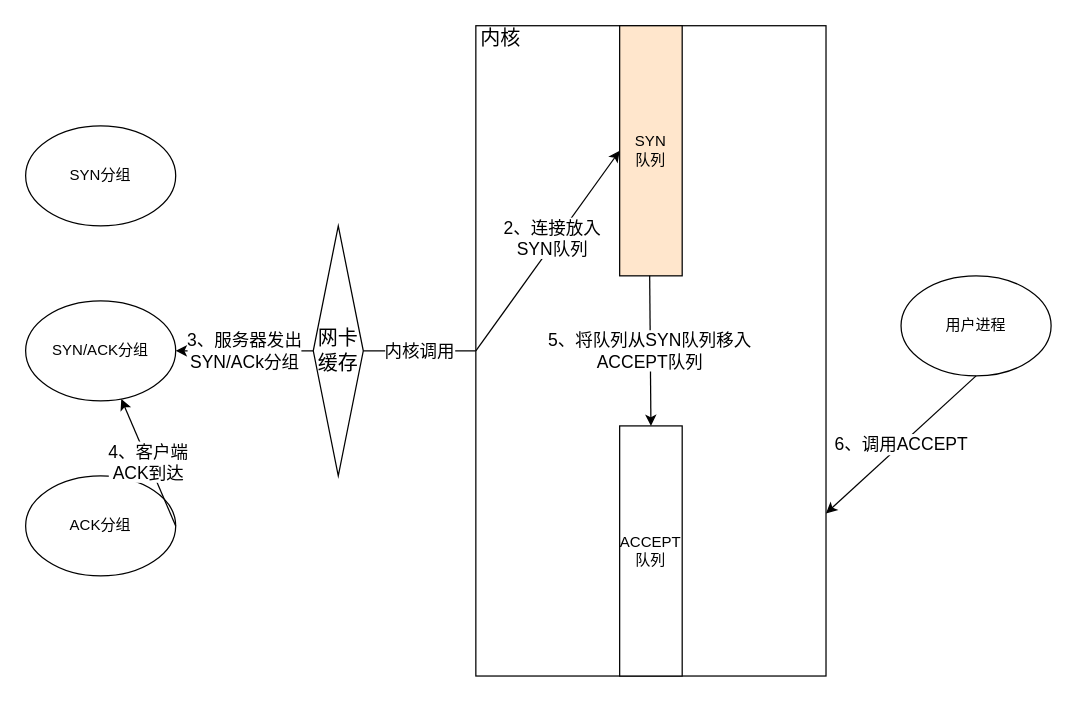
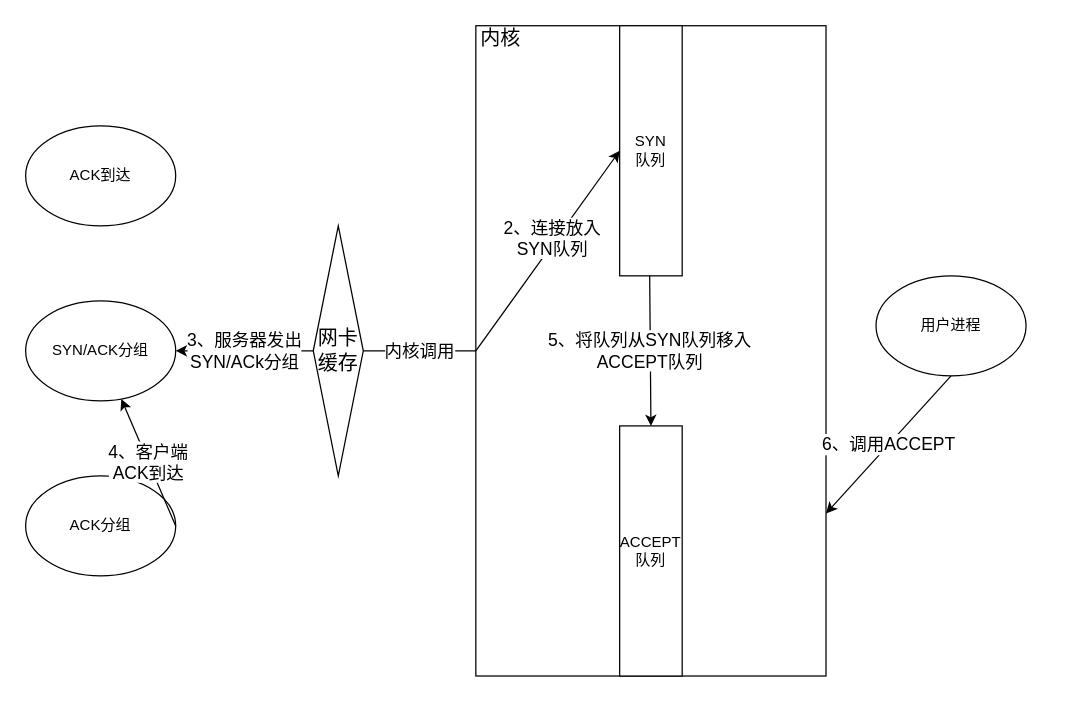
- <mxCell id="4" value="SYN&lt;br&gt;队列" style="rounded=0;whiteSpace=wrap;html=1;fillColor=#ffe6cc;" vertex="1" parent="1"><mxGeometry x="495" y="20" width="50" height="200" as="geometry" /></mxCell>
+ <mxCell id="4" value="SYN&lt;br&gt;队列" style="rounded=0;whiteSpace=wrap;html=1;" vertex="1" parent="1"><mxGeometry x="495" y="20" width="50" height="200" as="geometry" /></mxCell>
- <mxCell id="8" value="SYN分组" style="ellipse;whiteSpace=wrap;html=1;" vertex="1" parent="1"><mxGeometry y="100" width="120" height="80" as="geometry" x="20" /></mxCell>
+ <mxCell id="8" value="ACK到达" style="ellipse;whiteSpace=wrap;html=1;" vertex="1" parent="1"><mxGeometry y="100" width="120" height="80" as="geometry" x="20" /></mxCell>
- <mxCell id="16" value="用户进程" style="ellipse;whiteSpace=wrap;html=1;" vertex="1" parent="1"><mxGeometry x="720" y="220" width="120" height="80" as="geometry" /></mxCell>
+ <mxCell id="16" value="用户进程" style="ellipse;whiteSpace=wrap;html=1;" vertex="1" parent="1"><mxGeometry x="700" y="220" width="120" height="80" as="geometry" /></mxCell>
